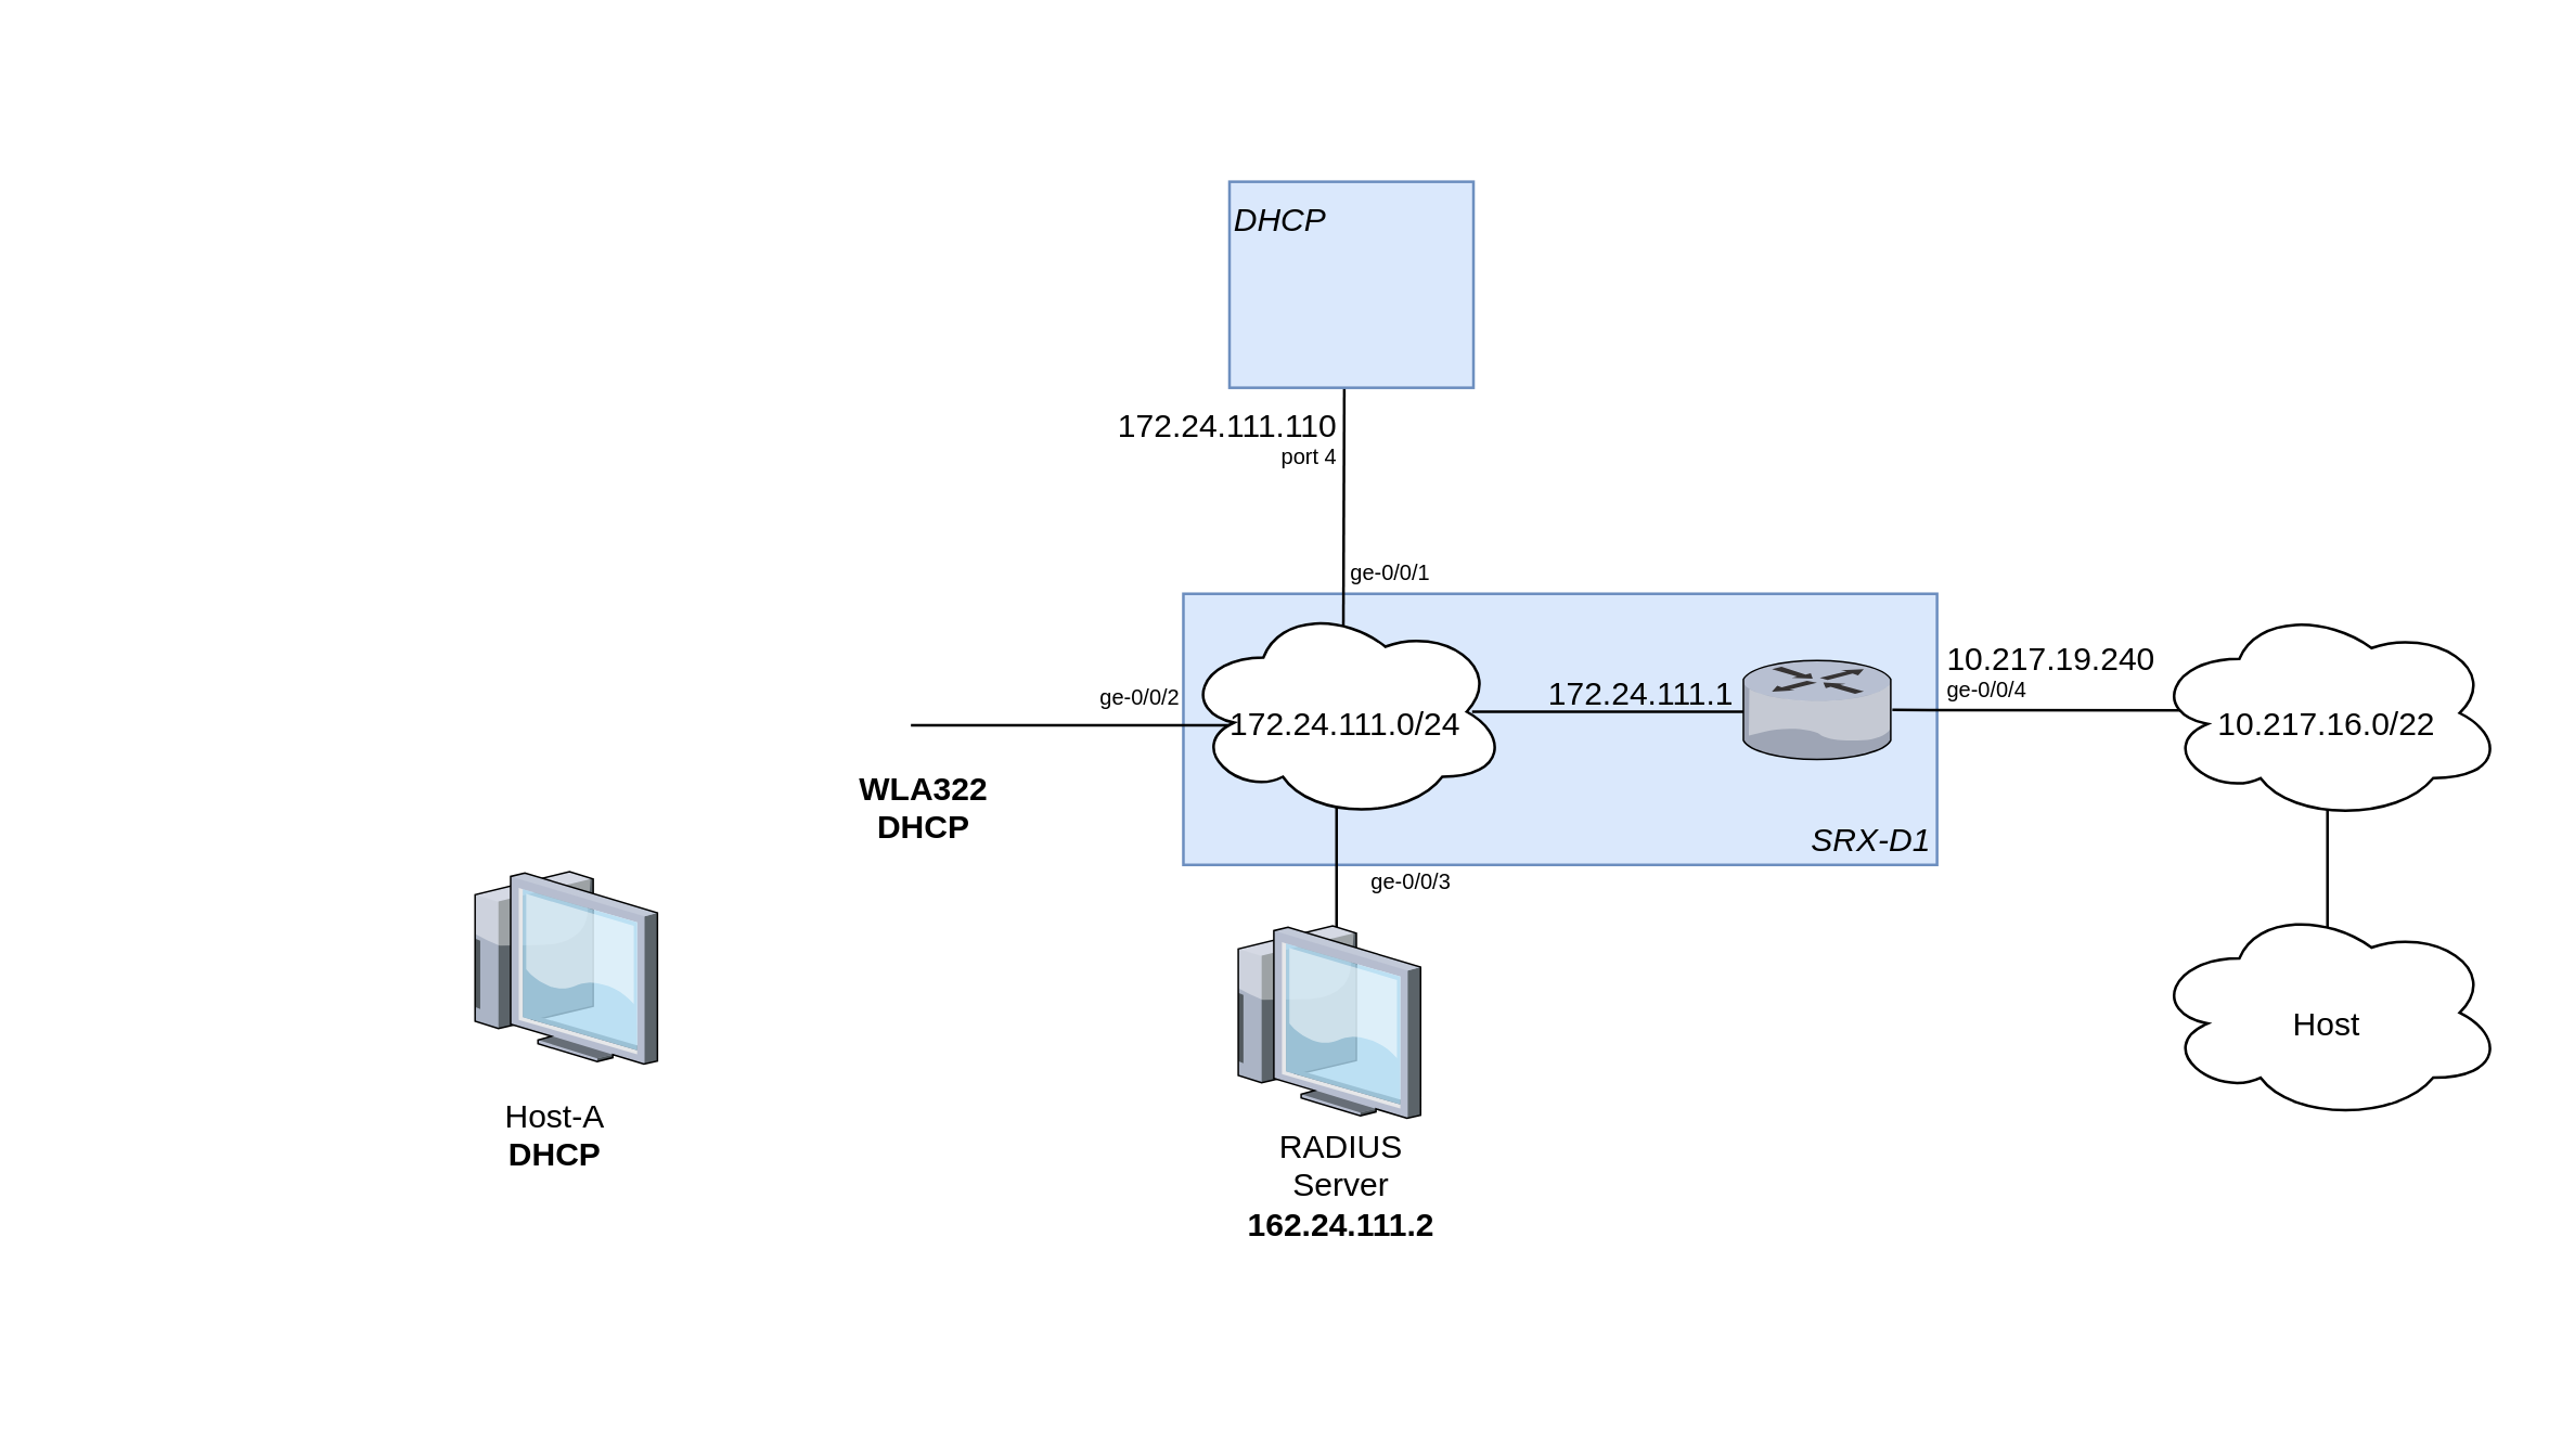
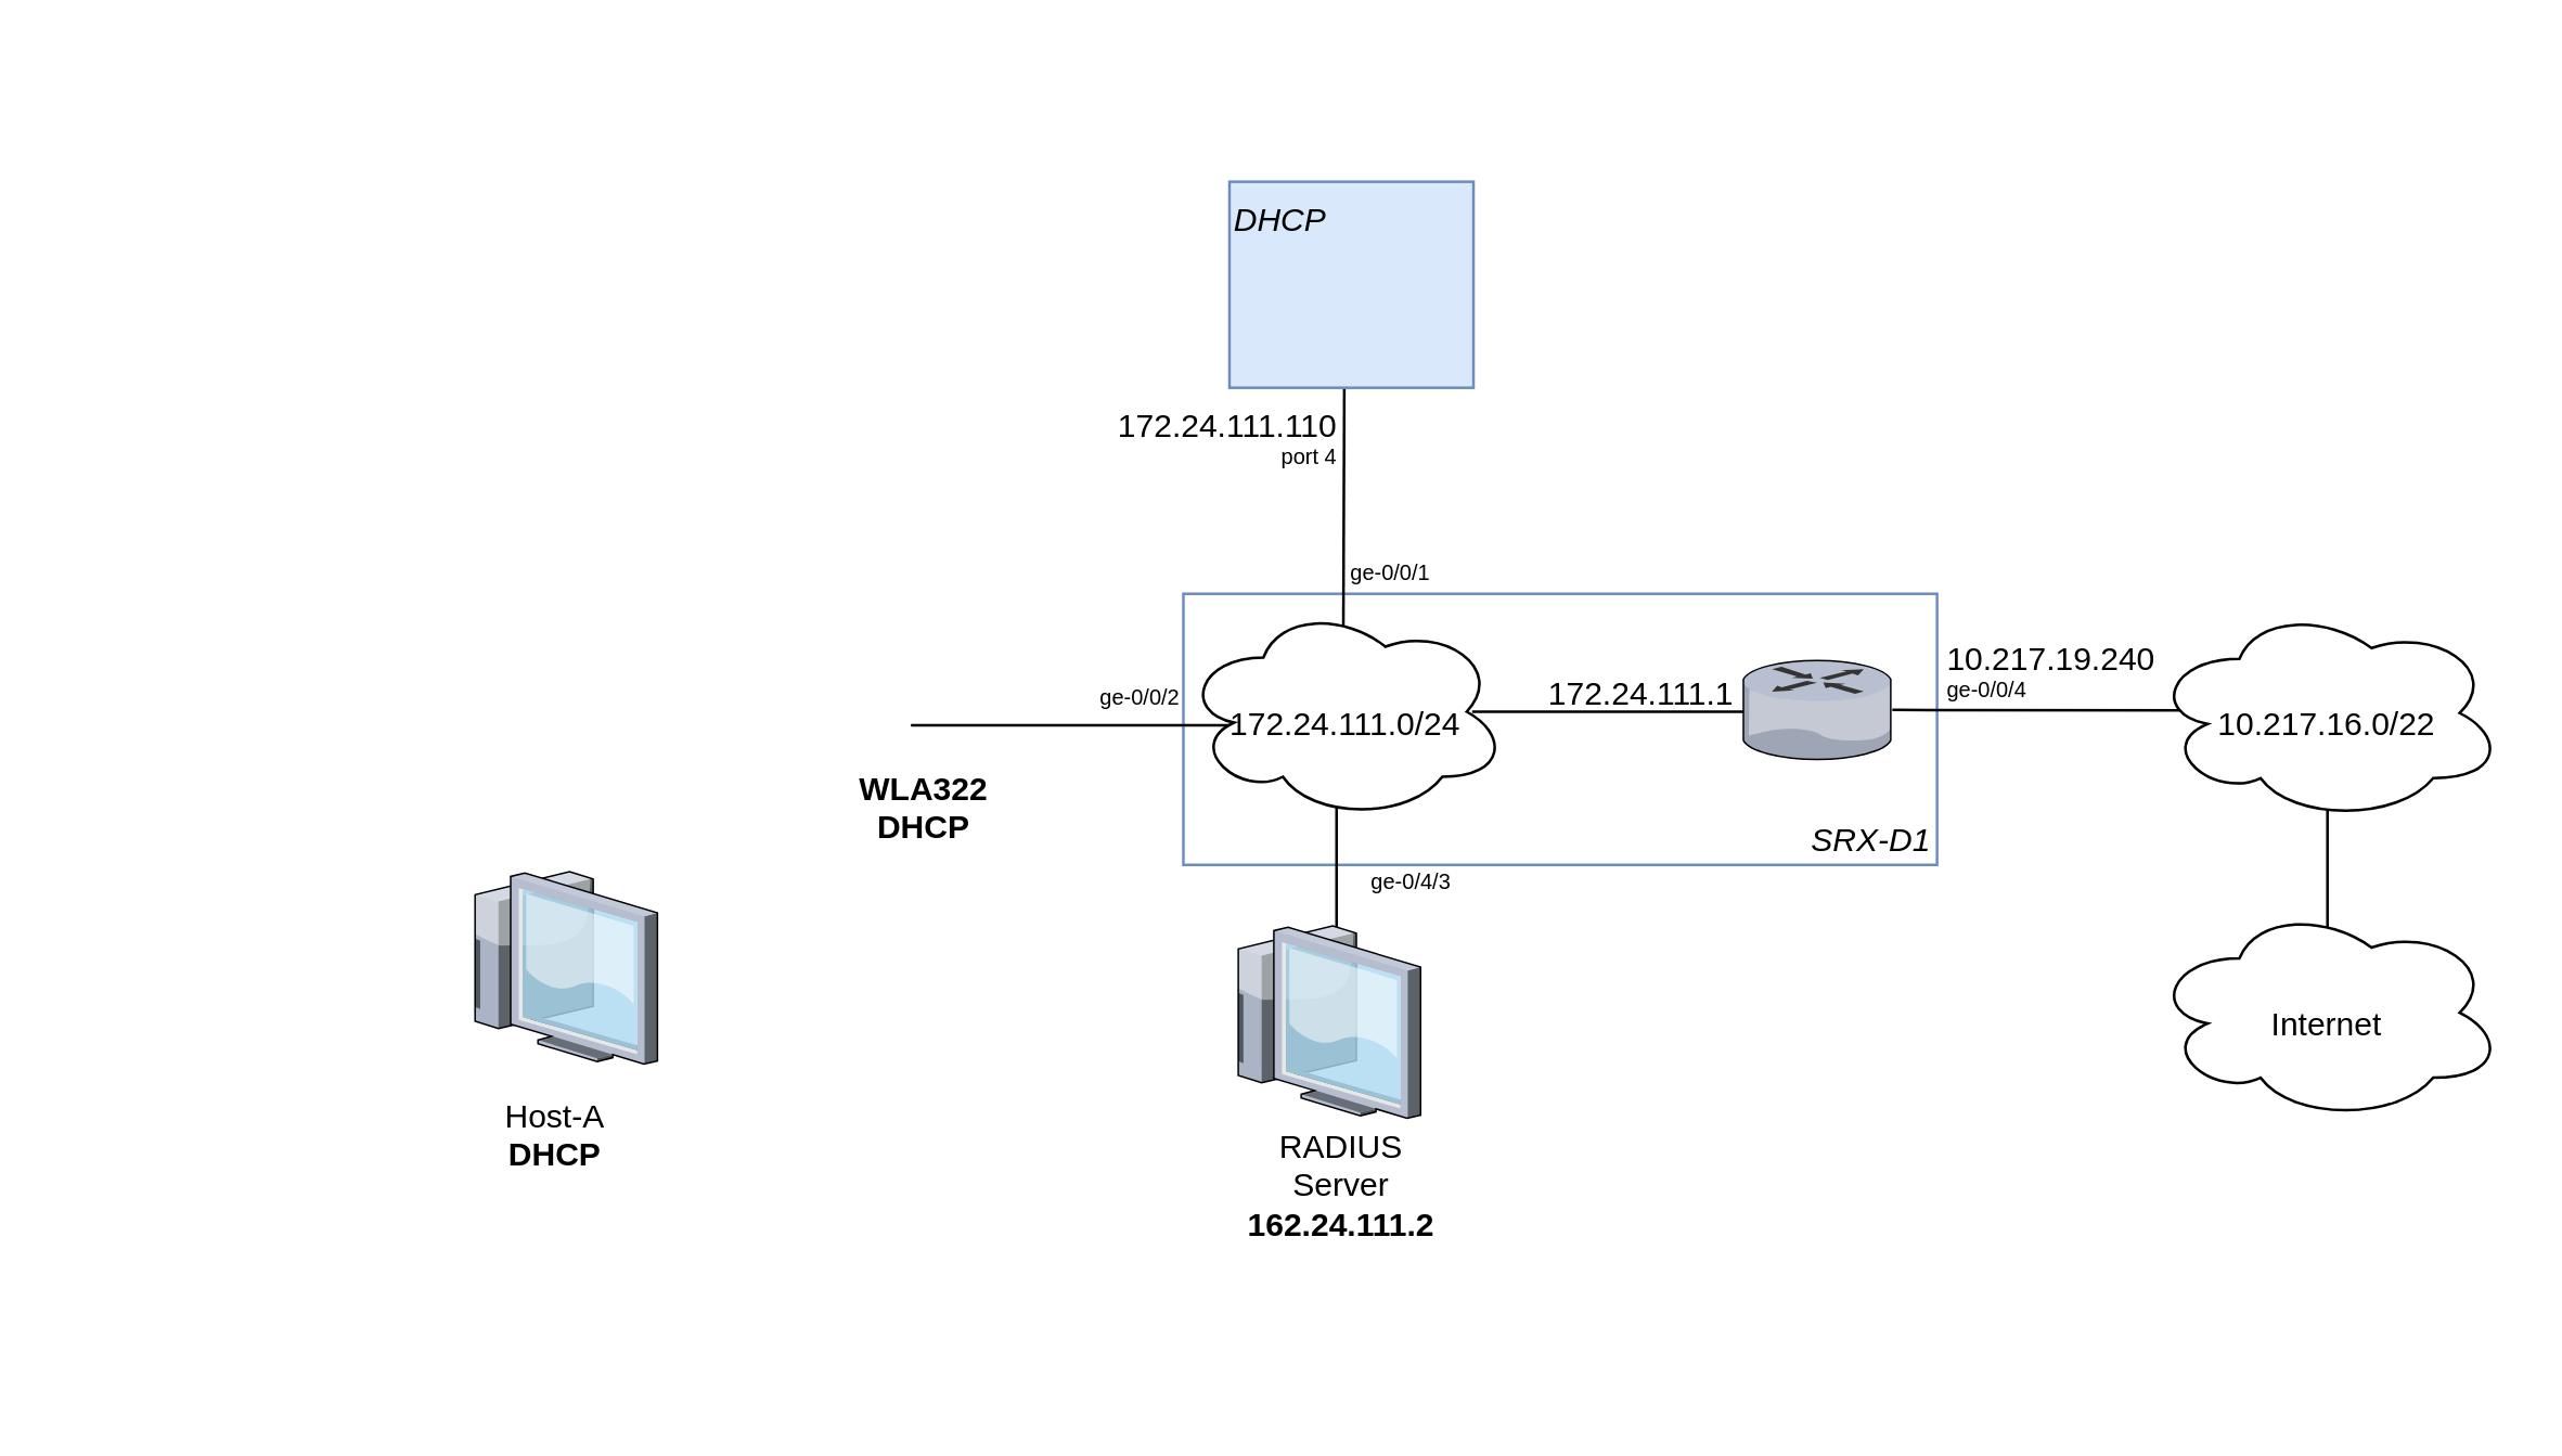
- <mxCell id="6" value="SRX-D1" style="rounded=0;whiteSpace=wrap;html=1;align=right;fillColor=#dae8fc;verticalAlign=bottom;strokeColor=#6c8ebf;fontStyle=2" parent="1" vertex="1"><mxGeometry x="389" y="182.5" width="278" height="100" as="geometry" /></mxCell>
+ <mxCell id="6" value="SRX-D1" style="rounded=0;whiteSpace=wrap;html=1;align=right;fillColor=#ffffff;verticalAlign=bottom;strokeColor=#6c8ebf;fontStyle=2;" parent="1" vertex="1"><mxGeometry x="389" y="182.5" width="278" height="100" as="geometry" /></mxCell>
- <mxCell id="23" value="&lt;div align=&quot;right&quot;&gt;&lt;br&gt;&lt;/div&gt;&lt;div style=&quot;font-size: 8px&quot; align=&quot;right&quot;&gt;ge-0/0/3&lt;/div&gt;" style="text;html=1;resizable=0;points=[];autosize=1;align=right;verticalAlign=bottom;spacingTop=-4;" parent="1" vertex="1"><mxGeometry x="448.5" y="267.071" width="40" height="30" as="geometry" /></mxCell>
+ <mxCell id="23" value="&lt;div align=&quot;right&quot;&gt;&lt;br&gt;&lt;/div&gt;&lt;div style=&quot;font-size: 8px&quot; align=&quot;right&quot;&gt;ge-0/4/3&lt;/div&gt;" style="text;html=1;resizable=0;points=[];autosize=1;align=right;verticalAlign=bottom;spacingTop=-4;" parent="1" vertex="1"><mxGeometry x="448.5" y="267.071" width="40" height="30" as="geometry" /></mxCell>
- <mxCell id="30" value="&lt;div&gt;Host&lt;/div&gt;" style="ellipse;shape=cloud;whiteSpace=wrap;html=1;align=center;spacingTop=9;" parent="1" vertex="1"><mxGeometry x="746" y="297" width="130" height="80" as="geometry" /></mxCell>
+ <mxCell id="30" value="&lt;div&gt;Internet&lt;/div&gt;" style="ellipse;shape=cloud;whiteSpace=wrap;html=1;align=center;spacingTop=9;" parent="1" vertex="1"><mxGeometry x="746" y="297" width="130" height="80" as="geometry" /></mxCell>
